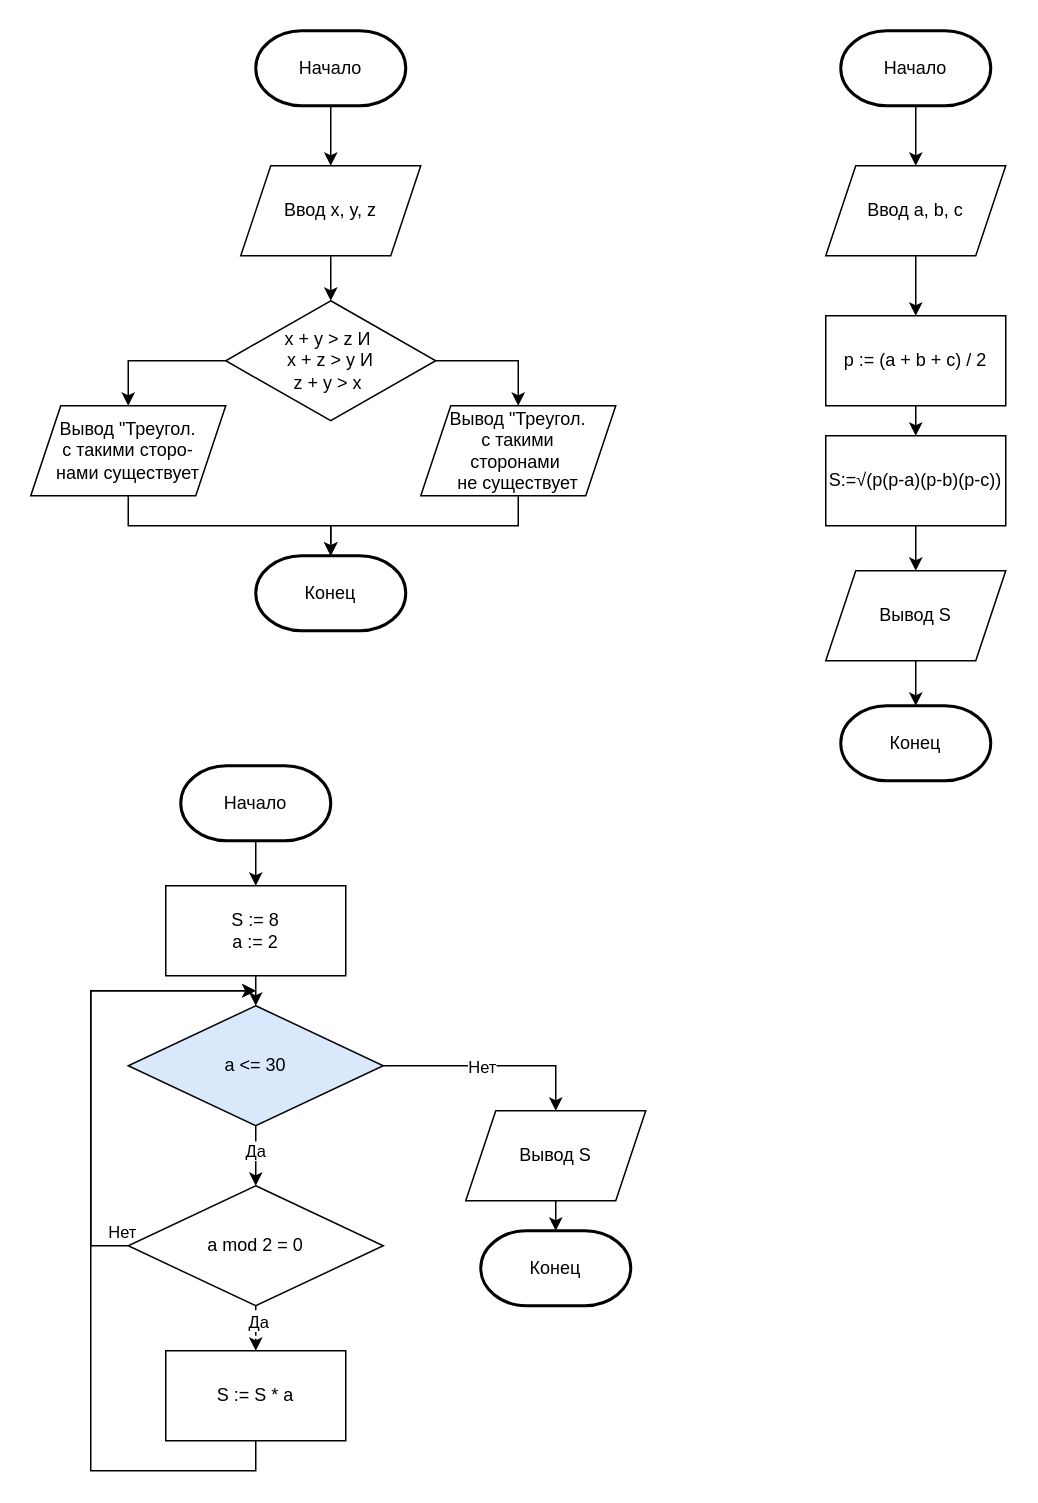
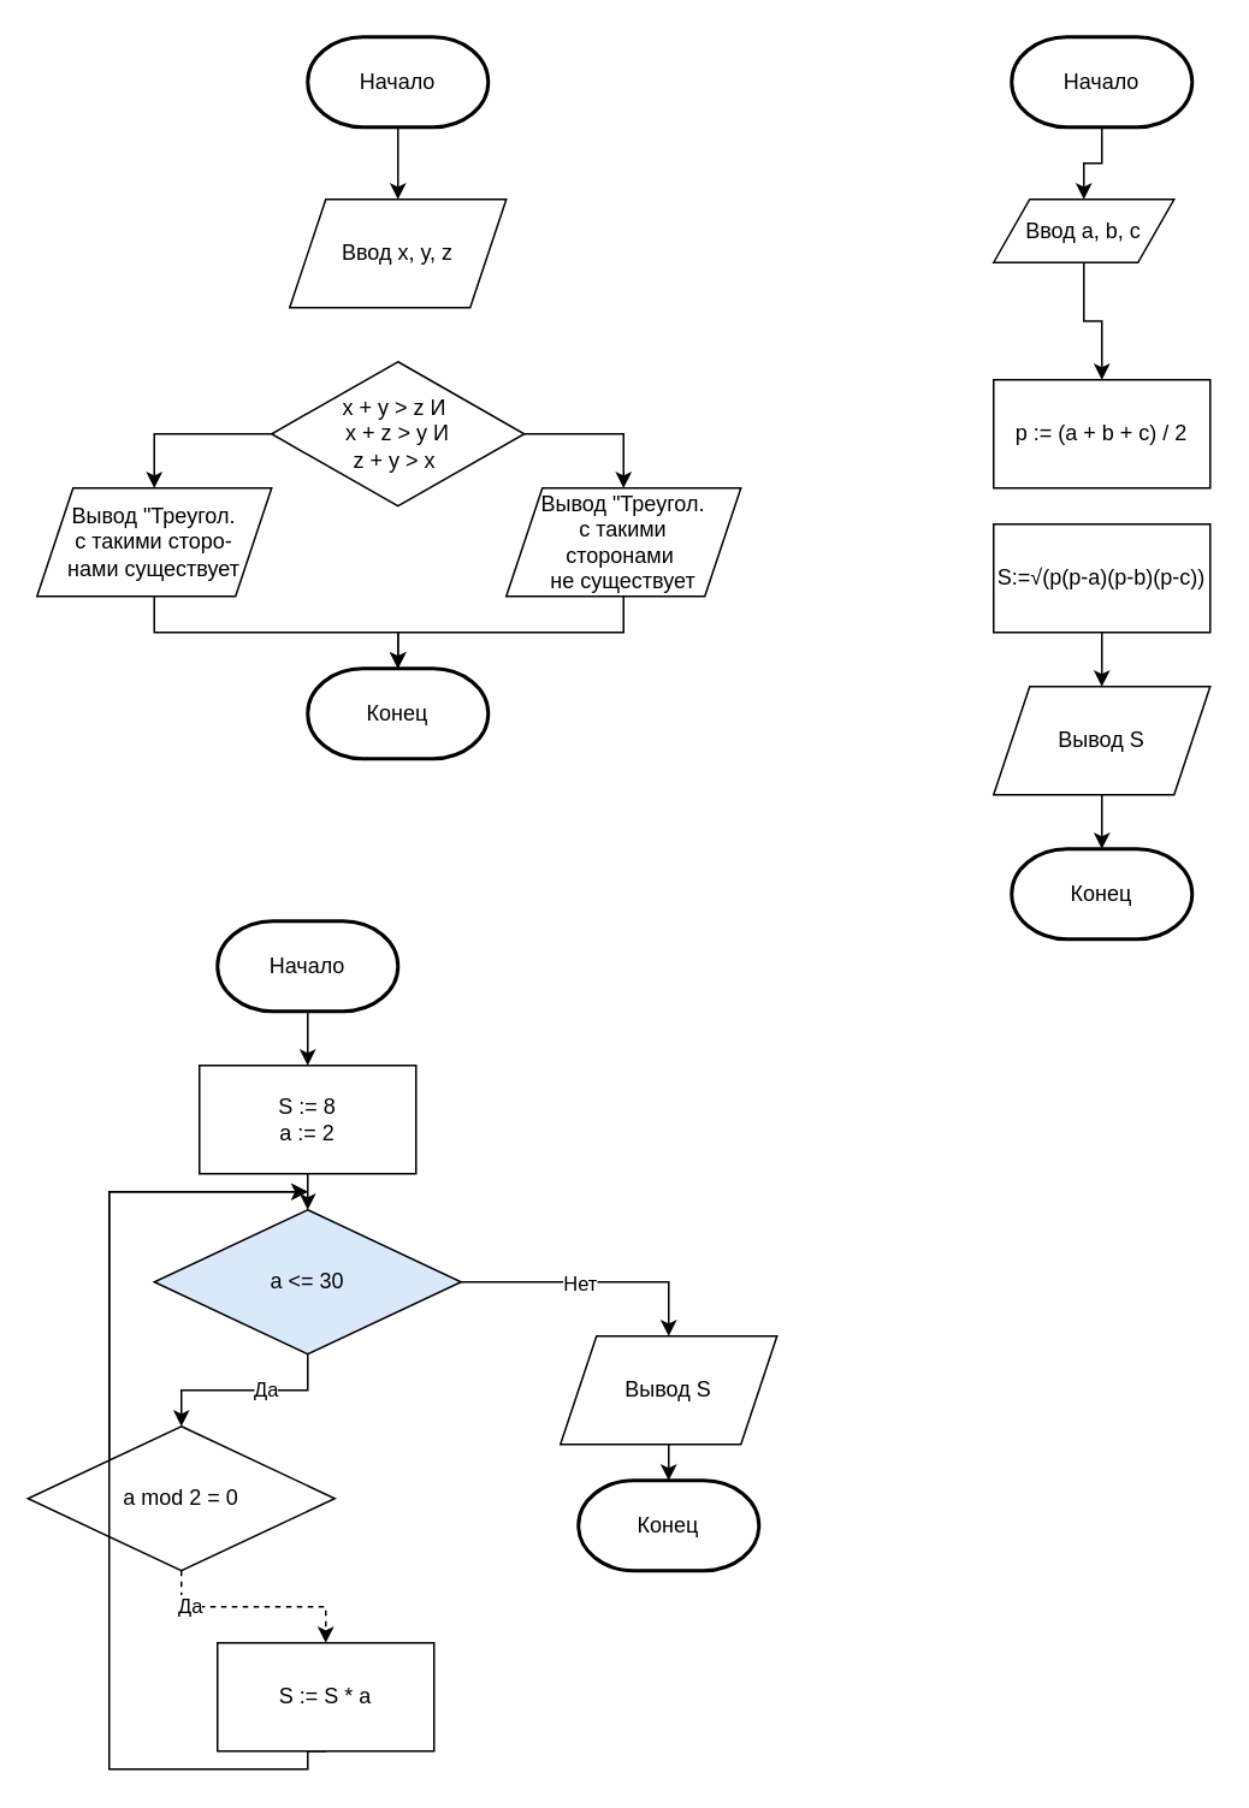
- <mxCell id="5" value="Ввод a, b, c" style="shape=parallelogram;perimeter=parallelogramPerimeter;whiteSpace=wrap;html=1;fixedSize=1;" vertex="1" parent="1"><mxGeometry x="550" y="110" width="120" height="60" as="geometry" /></mxCell>
+ <mxCell id="5" value="Ввод a, b, c" style="shape=parallelogram;perimeter=parallelogramPerimeter;whiteSpace=wrap;html=1;fixedSize=1;" vertex="1" parent="1"><mxGeometry x="550" y="110" width="100" height="35" as="geometry" /></mxCell>
- <mxCell id="15" style="edgeStyle=orthogonalEdgeStyle;rounded=0;orthogonalLoop=1;jettySize=auto;html=1;exitX=0.5;exitY=1;exitDx=0;exitDy=0;" edge="1" parent="1" source="16" target="19"><mxGeometry relative="1" as="geometry" /></mxCell>
- <mxCell id="8" style="edgeStyle=orthogonalEdgeStyle;rounded=0;orthogonalLoop=1;jettySize=auto;html=1;exitX=0.5;exitY=1;exitDx=0;exitDy=0;entryX=0.5;entryY=0;entryDx=0;entryDy=0;" edge="1" parent="1" source="9" target="7"><mxGeometry relative="1" as="geometry" /></mxCell>
- <mxCell id="38" value="a mod 2 = 0" style="rhombus;whiteSpace=wrap;html=1;" vertex="1" parent="1"><mxGeometry x="85" y="790" width="170" height="80" as="geometry" /></mxCell>
+ <mxCell id="38" value="a mod 2 = 0" style="rhombus;whiteSpace=wrap;html=1;" vertex="1" parent="1"><mxGeometry x="15" y="790" width="170" height="80" as="geometry" /></mxCell>
- <mxCell id="40" value="S := S * a" style="rounded=0;whiteSpace=wrap;html=1;" vertex="1" parent="1"><mxGeometry x="110" y="900" width="120" height="60" as="geometry" /></mxCell>
+ <mxCell id="40" value="S := S * a" style="rounded=0;whiteSpace=wrap;html=1;" vertex="1" parent="1"><mxGeometry x="120" y="910" width="120" height="60" as="geometry" /></mxCell>
